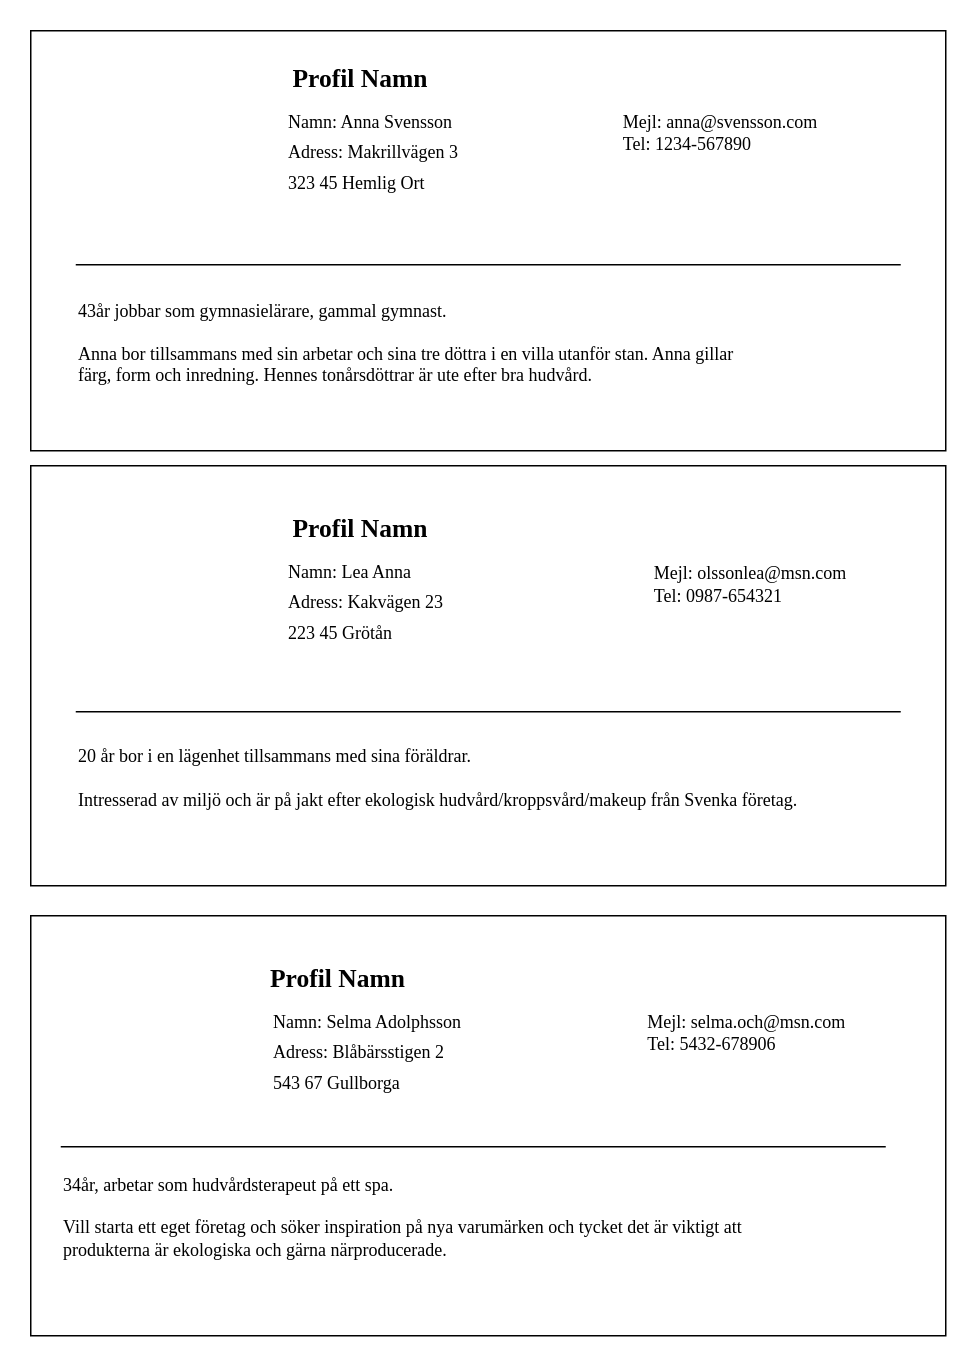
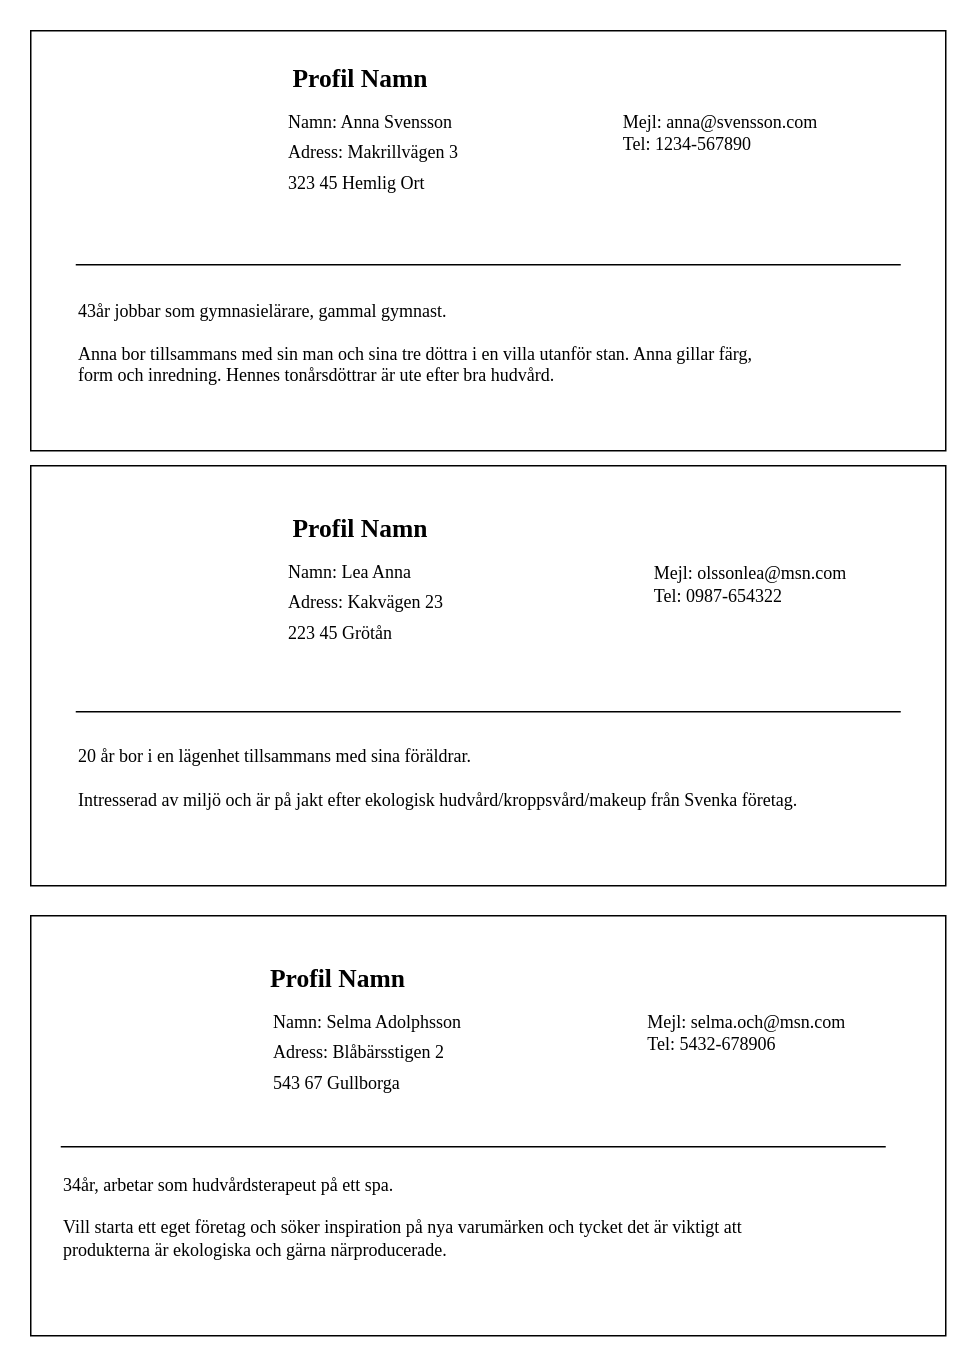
- <mxCell id="8" value="43år jobbar som gymnasielärare, gammal gymnast.&lt;br&gt;&lt;br&gt;Anna bor tillsammans med sin arbetar och sina tre döttra i en villa utanför stan. Anna gillar färg, form och inredning. Hennes tonårsdöttrar är ute efter bra hudvård." style="text;html=1;strokeColor=none;fillColor=none;align=left;verticalAlign=middle;whiteSpace=wrap;rounded=0;fontFamily=Verdana;fontSize=12;" parent="1" vertex="1"><mxGeometry x="50" y="155" width="455" height="145" as="geometry" /></mxCell>
+ <mxCell id="8" value="43år jobbar som gymnasielärare, gammal gymnast.&lt;br&gt;&lt;br&gt;Anna bor tillsammans med sin man och sina tre döttra i en villa utanför stan. Anna gillar färg, form och inredning. Hennes tonårsdöttrar är ute efter bra hudvård." style="text;html=1;strokeColor=none;fillColor=none;align=left;verticalAlign=middle;whiteSpace=wrap;rounded=0;fontFamily=Verdana;fontSize=12;" parent="1" vertex="1"><mxGeometry x="50" y="155" width="455" height="145" as="geometry" /></mxCell>
- <mxCell id="13" value="Mejl: olssonlea@msn.com&lt;br&gt;&lt;div style=&quot;text-align: left&quot;&gt;&lt;span&gt;Tel: 0987-654321&lt;/span&gt;&lt;/div&gt;" style="text;html=1;strokeColor=none;fillColor=none;align=center;verticalAlign=middle;whiteSpace=wrap;rounded=0;fontFamily=Verdana;fontSize=12;" parent="1" vertex="1"><mxGeometry x="390" y="364" width="220" height="50" as="geometry" /></mxCell>
+ <mxCell id="13" value="Mejl: olssonlea@msn.com&lt;br&gt;&lt;div style=&quot;text-align: left&quot;&gt;&lt;span&gt;Tel: 0987-654322&lt;/span&gt;&lt;/div&gt;" style="text;html=1;strokeColor=none;fillColor=none;align=center;verticalAlign=middle;whiteSpace=wrap;rounded=0;fontFamily=Verdana;fontSize=12;" parent="1" vertex="1"><mxGeometry x="390" y="364" width="220" height="50" as="geometry" /></mxCell>
